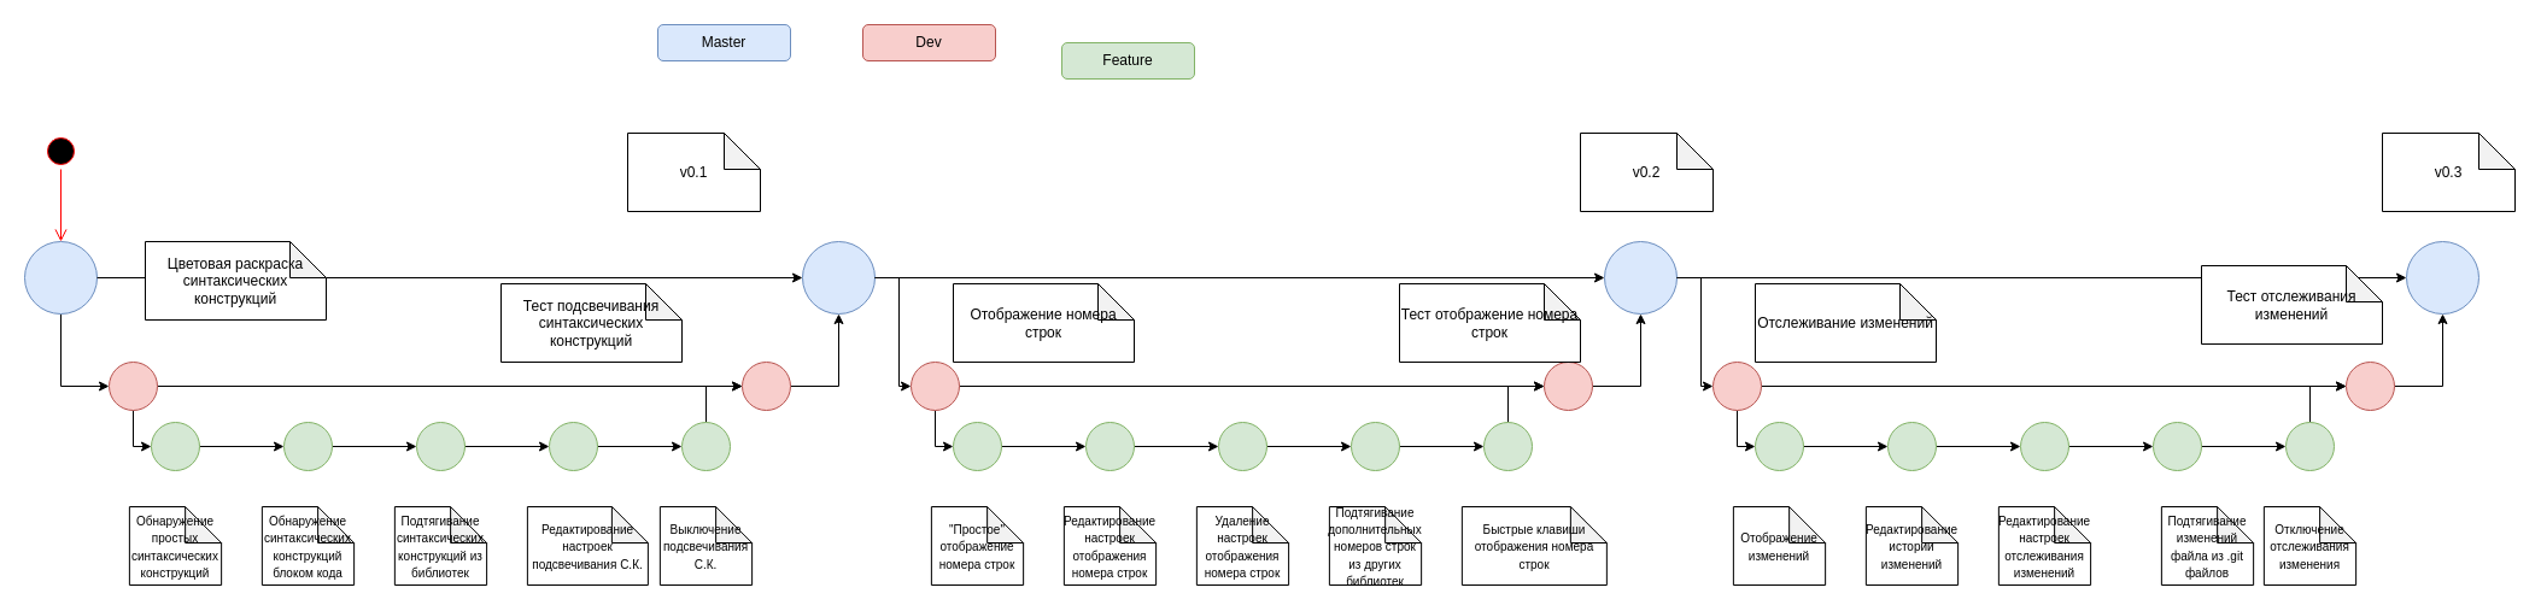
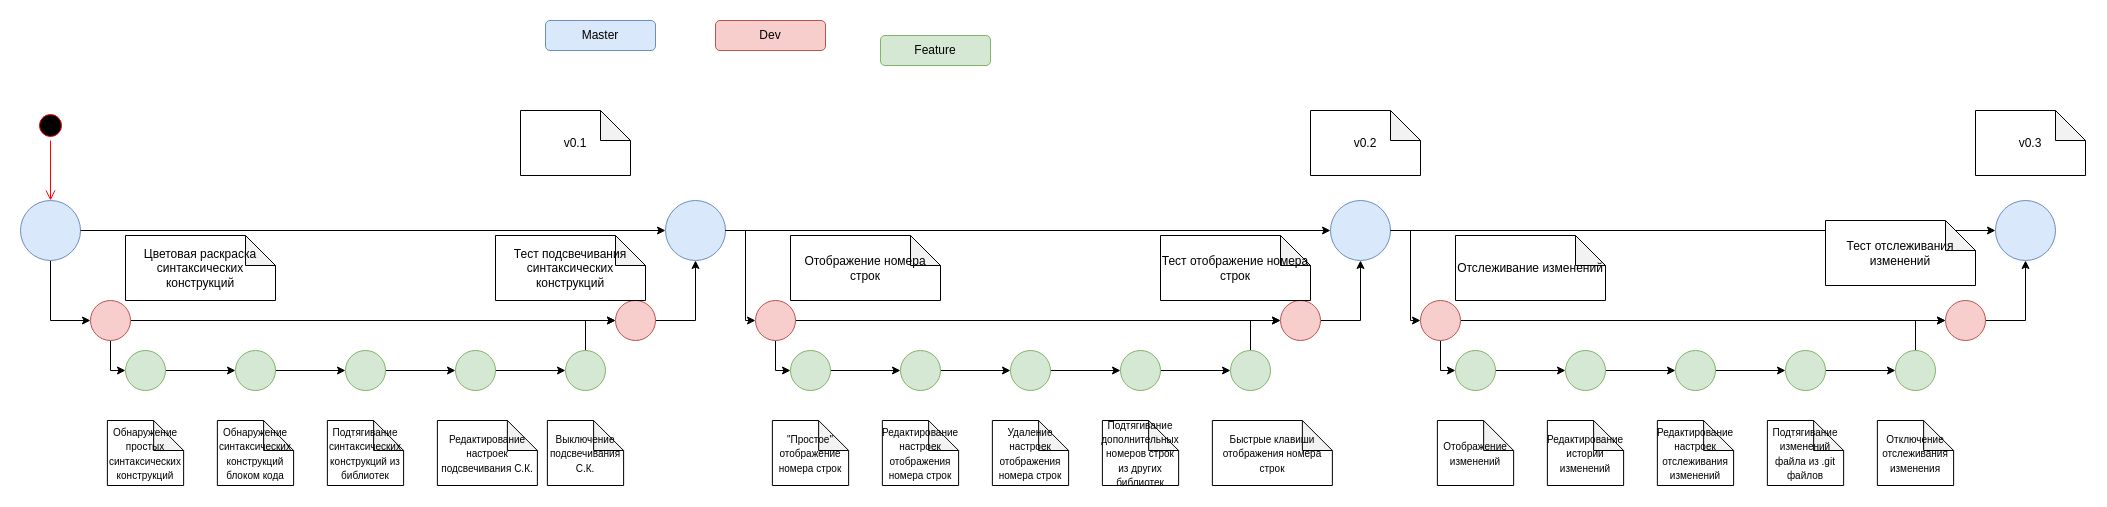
- <mxCell id="27" value="Цветовая раскраска синтаксических конструкций&lt;span&gt; &lt;/span&gt;" style="shape=note;whiteSpace=wrap;html=1;backgroundOutline=1;darkOpacity=0.05;" vertex="1" parent="1"><mxGeometry x="120" y="200" width="150" height="65" as="geometry" /></mxCell>
+ <mxCell id="27" value="Цветовая раскраска синтаксических конструкций&lt;span&gt; &lt;/span&gt;" style="shape=note;whiteSpace=wrap;html=1;backgroundOutline=1;darkOpacity=0.05;" vertex="1" parent="1"><mxGeometry x="125" y="235" width="150" height="65" as="geometry" /></mxCell>
- <mxCell id="28" value="Тест подсвечивания синтаксических конструкций" style="shape=note;whiteSpace=wrap;html=1;backgroundOutline=1;darkOpacity=0.05;" vertex="1" parent="1"><mxGeometry x="415" y="235" width="150" height="65" as="geometry" /></mxCell>
+ <mxCell id="28" value="Тест подсвечивания синтаксических конструкций" style="shape=note;whiteSpace=wrap;html=1;backgroundOutline=1;darkOpacity=0.05;" vertex="1" parent="1"><mxGeometry x="495" y="235" width="150" height="65" as="geometry" /></mxCell>
- <mxCell id="84" value="&lt;span style=&quot;font-size: 10px&quot;&gt;Подтягивание изменений файла из .git файлов&lt;/span&gt;" style="shape=note;whiteSpace=wrap;html=1;backgroundOutline=1;darkOpacity=0.05;" vertex="1" parent="1"><mxGeometry x="1791.88" y="420" width="76.25" height="65" as="geometry" /></mxCell>
+ <mxCell id="84" value="&lt;span style=&quot;font-size: 10px&quot;&gt;Подтягивание изменений файла из .git файлов&lt;/span&gt;" style="shape=note;whiteSpace=wrap;html=1;backgroundOutline=1;darkOpacity=0.05;" vertex="1" parent="1"><mxGeometry x="1766.88" y="420" width="76.25" height="65" as="geometry" /></mxCell>
